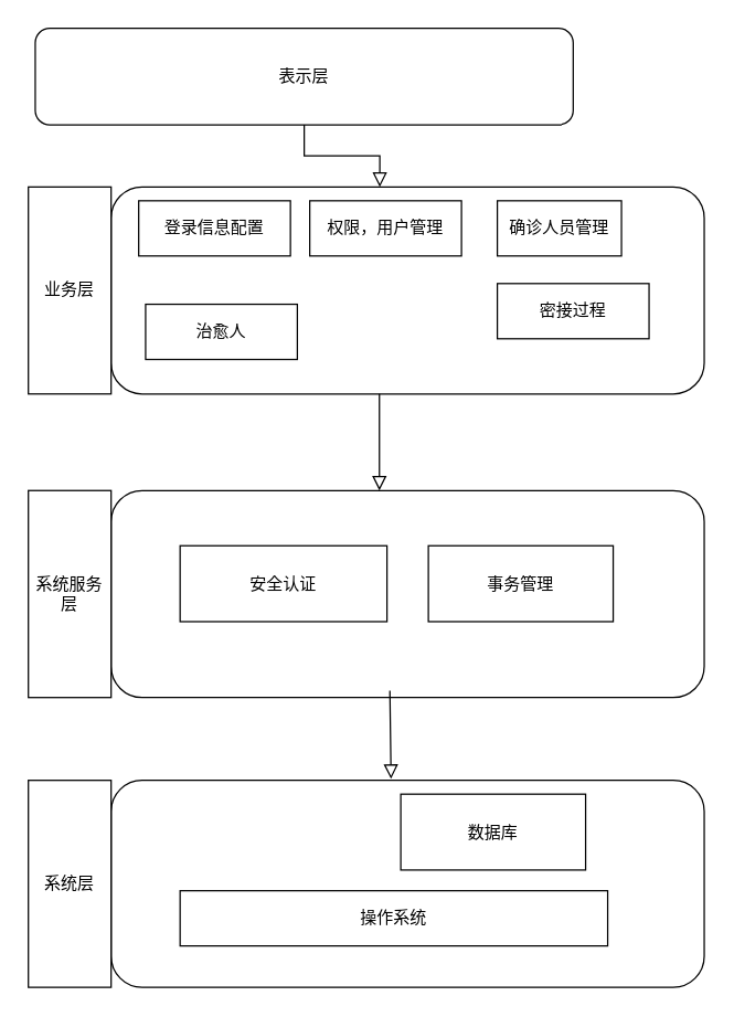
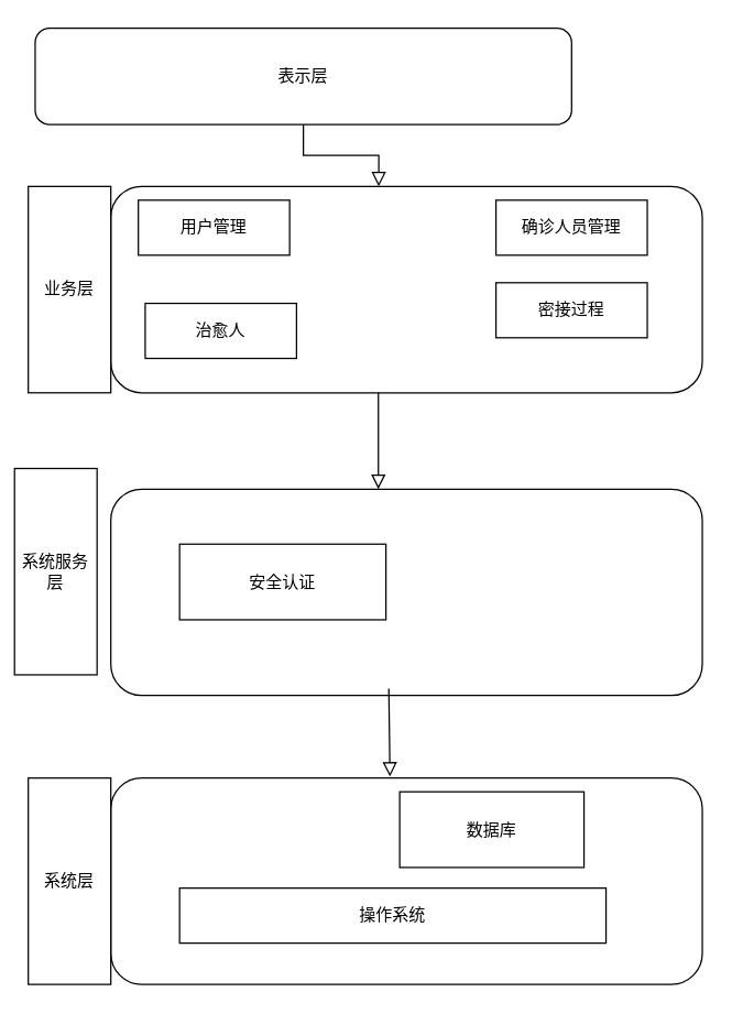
- <mxCell id="5" value="登录信息配置" style="rounded=0;whiteSpace=wrap;html=1;" vertex="1" parent="1"><mxGeometry x="100" y="145" width="110" height="40" as="geometry" /></mxCell>
+ <mxCell id="5" value="用户管理" style="rounded=0;whiteSpace=wrap;html=1;" vertex="1" parent="1"><mxGeometry x="100" y="145" width="110" height="40" as="geometry" /></mxCell>
- <mxCell id="6" value="权限，用户管理" style="rounded=0;whiteSpace=wrap;html=1;" vertex="1" parent="1"><mxGeometry x="224" y="145" width="110" height="40" as="geometry" /></mxCell>
- <mxCell id="7" value="确诊人员管理" style="rounded=0;whiteSpace=wrap;html=1;" vertex="1" parent="1"><mxGeometry x="360" y="145" width="90" height="40" as="geometry" /></mxCell>
+ <mxCell id="7" value="确诊人员管理" style="rounded=0;whiteSpace=wrap;html=1;" vertex="1" parent="1"><mxGeometry x="360" y="145" width="110" height="40" as="geometry" /></mxCell>
- <mxCell id="13" value="事务管理" style="rounded=0;whiteSpace=wrap;html=1;" vertex="1" parent="1"><mxGeometry x="310" y="395" width="134" height="55" as="geometry" /></mxCell>
- <mxCell id="11" value="系统服务层" style="rounded=0;whiteSpace=wrap;html=1;" vertex="1" parent="1"><mxGeometry x="20" y="355" width="60" height="150" as="geometry" /></mxCell>
+ <mxCell id="11" value="系统服务层" style="rounded=0;whiteSpace=wrap;html=1;" vertex="1" parent="1"><mxGeometry x="10" y="340" width="60" height="150" as="geometry" /></mxCell>
